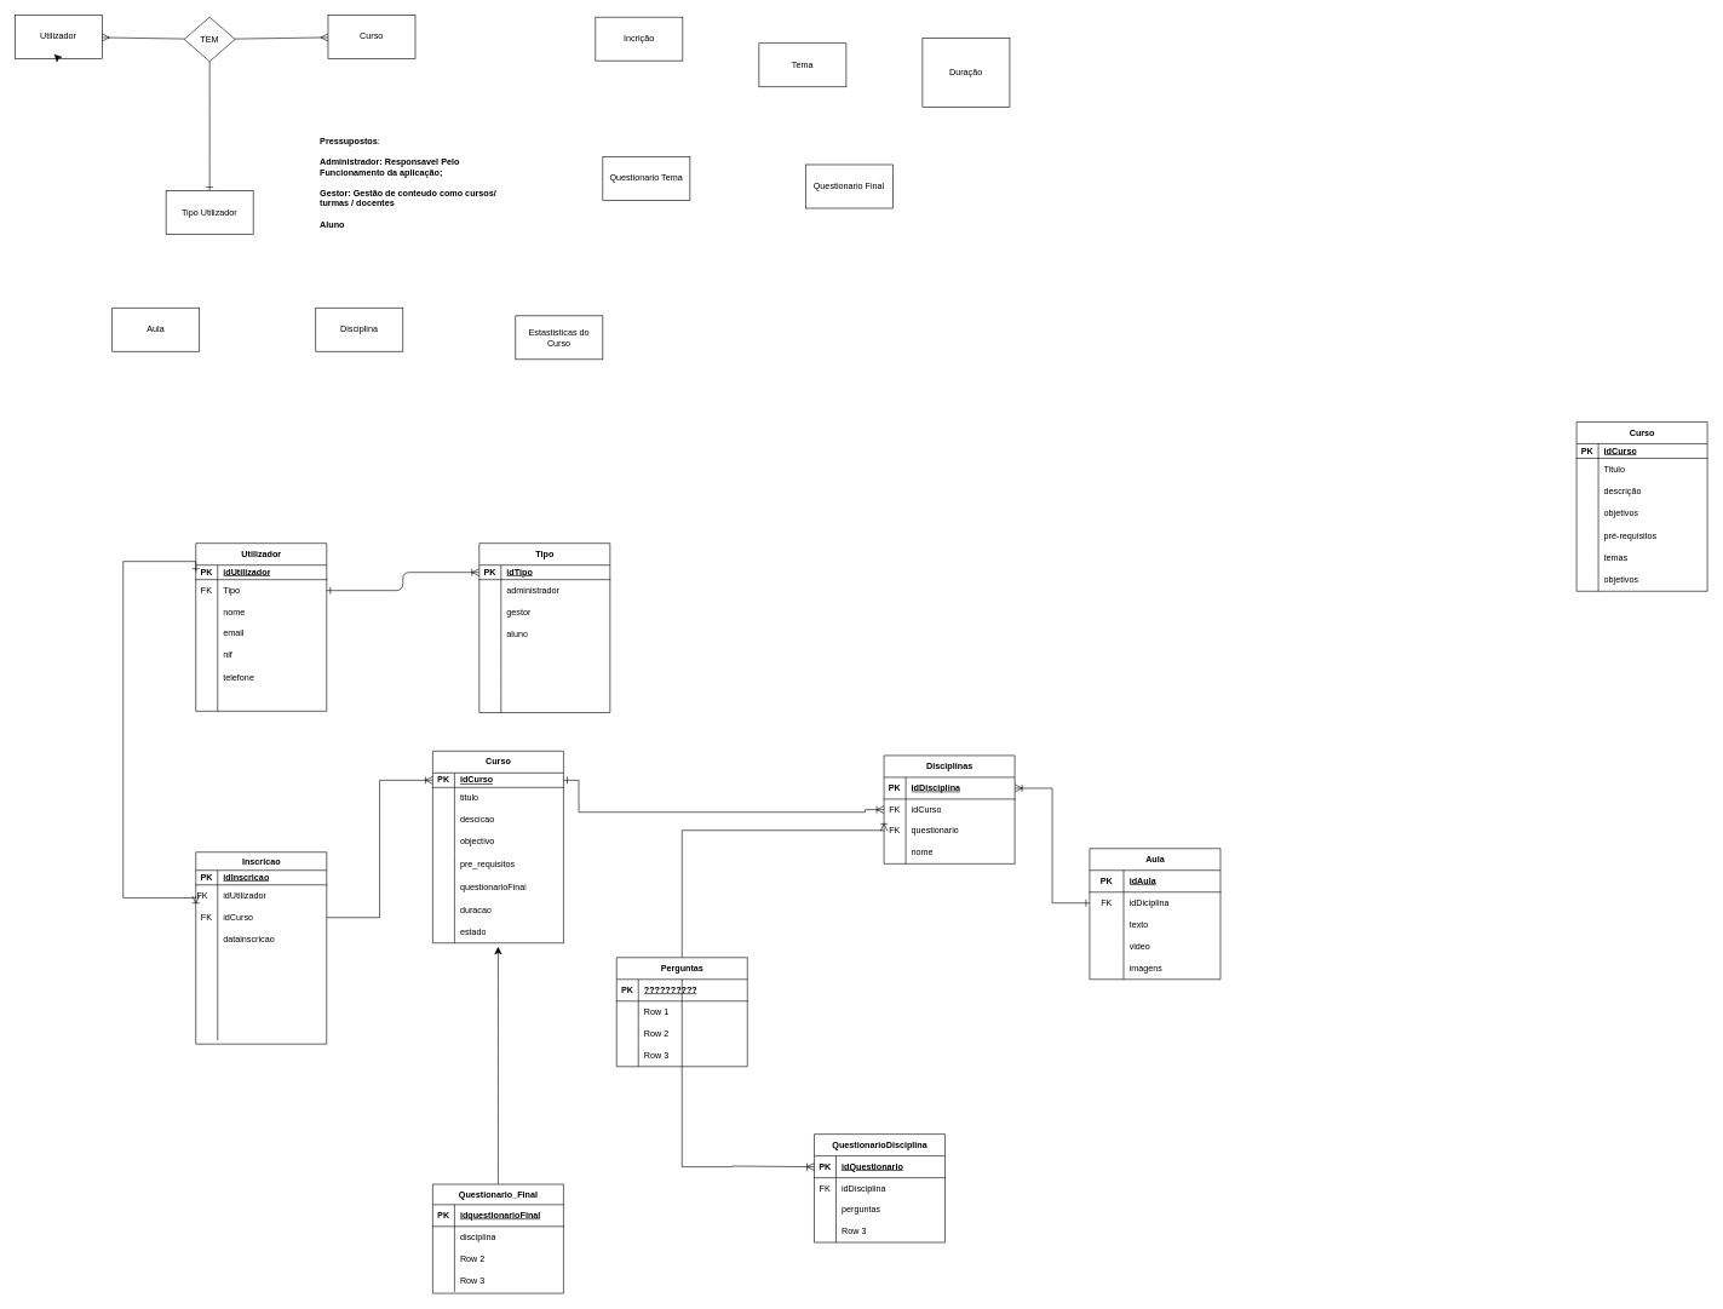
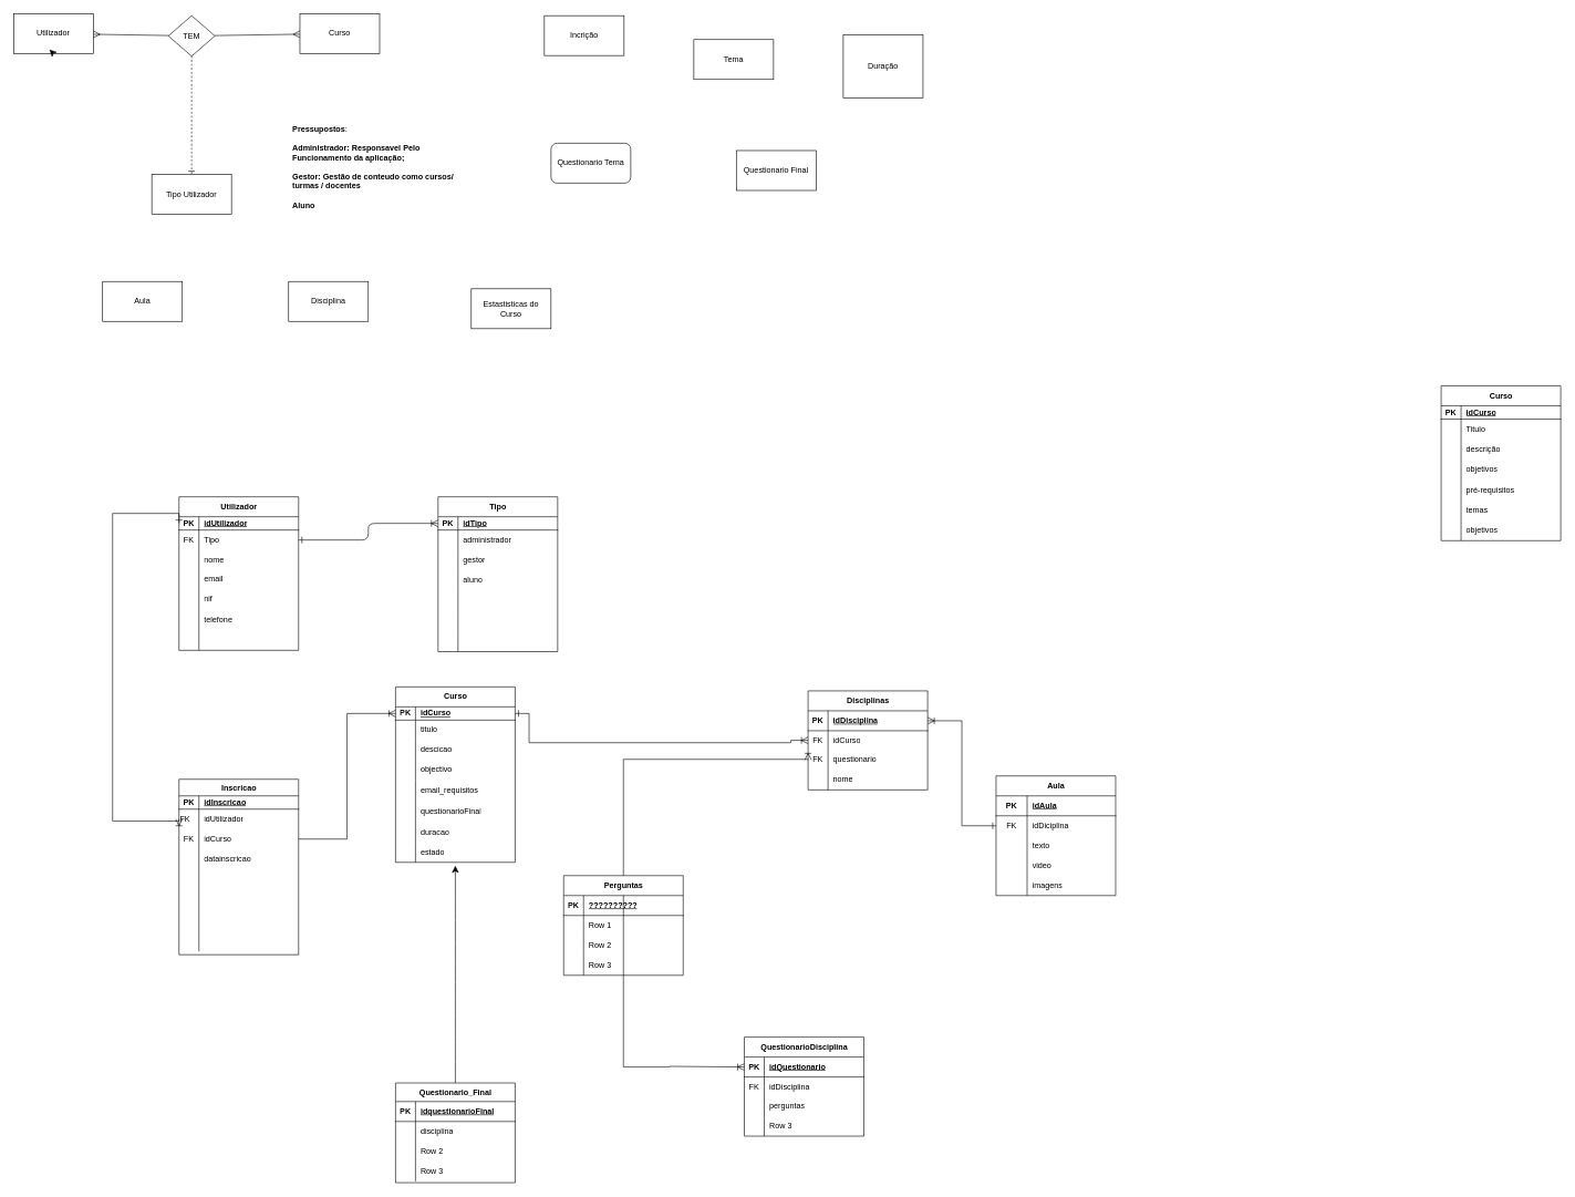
- <mxCell id="15" value="" style="edgeStyle=none;curved=1;rounded=0;orthogonalLoop=1;jettySize=auto;html=1;fontSize=12;startSize=8;endSize=8;endArrow=ERone;endFill=0;" edge="1" parent="1" source="16" target="17"><mxGeometry relative="1" as="geometry" /></mxCell>
+ <mxCell id="15" value="" style="edgeStyle=none;curved=1;rounded=0;orthogonalLoop=1;jettySize=auto;html=1;fontSize=12;startSize=8;endSize=8;endArrow=ERone;endFill=0;dashed=1;" edge="1" parent="1" source="16" target="17"><mxGeometry relative="1" as="geometry" /></mxCell>
- <mxCell id="12" value="Questionario Tema" style="rounded=0;whiteSpace=wrap;html=1;" vertex="1" parent="1"><mxGeometry x="829" y="215" width="120" height="60" as="geometry" /></mxCell>
+ <mxCell id="12" value="Questionario Tema" style="whiteSpace=wrap;html=1;rounded=1;" vertex="1" parent="1"><mxGeometry x="829" y="215" width="120" height="60" as="geometry" /></mxCell>
- <mxCell id="101" value="pre_requisitos" style="shape=partialRectangle;connectable=0;fillColor=none;top=0;left=0;bottom=0;right=0;align=left;spacingLeft=6;overflow=hidden;whiteSpace=wrap;html=1;" vertex="1" parent="99"><mxGeometry x="30" width="150" height="31" as="geometry"><mxRectangle width="150" height="31" as="alternateBounds" /></mxGeometry></mxCell>
+ <mxCell id="101" value="email_requisitos" style="shape=partialRectangle;connectable=0;fillColor=none;top=0;left=0;bottom=0;right=0;align=left;spacingLeft=6;overflow=hidden;whiteSpace=wrap;html=1;" vertex="1" parent="99"><mxGeometry x="30" width="150" height="31" as="geometry"><mxRectangle width="150" height="31" as="alternateBounds" /></mxGeometry></mxCell>
